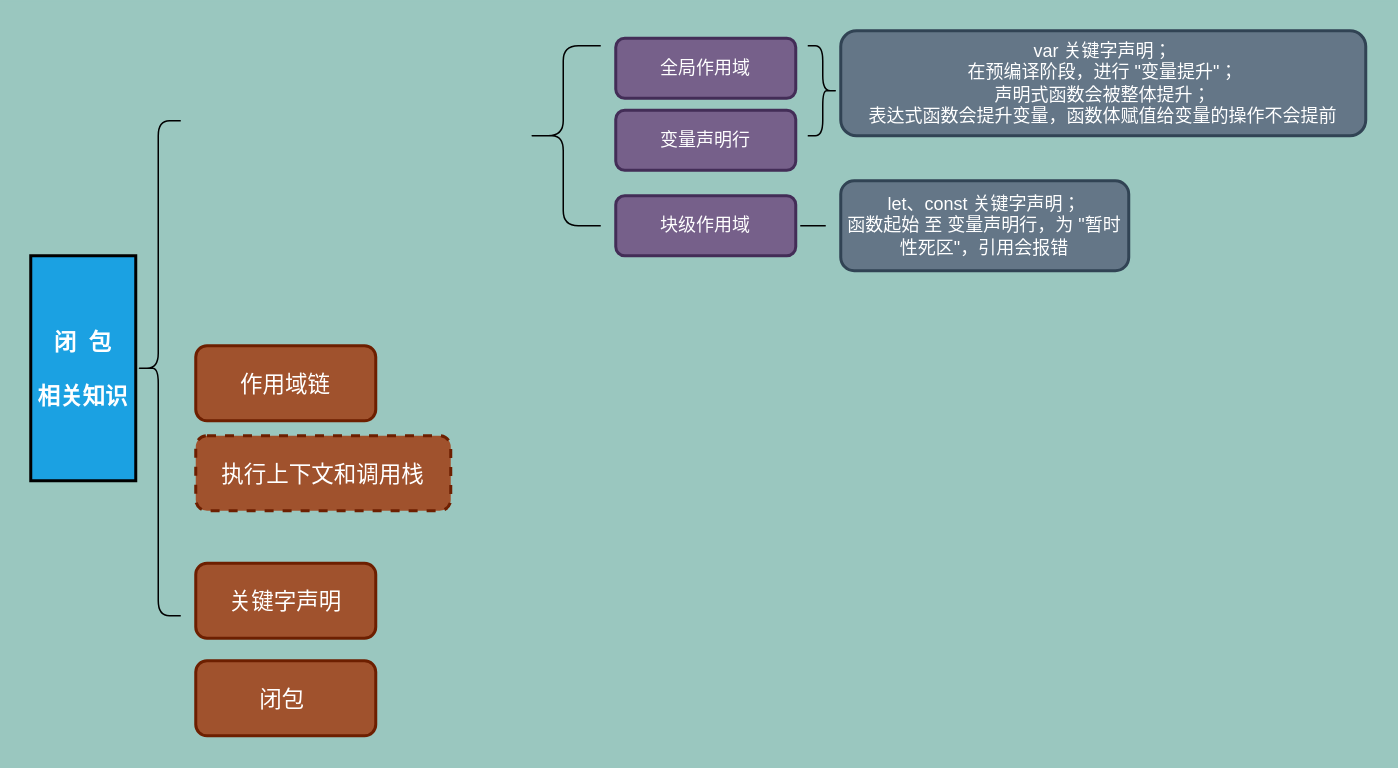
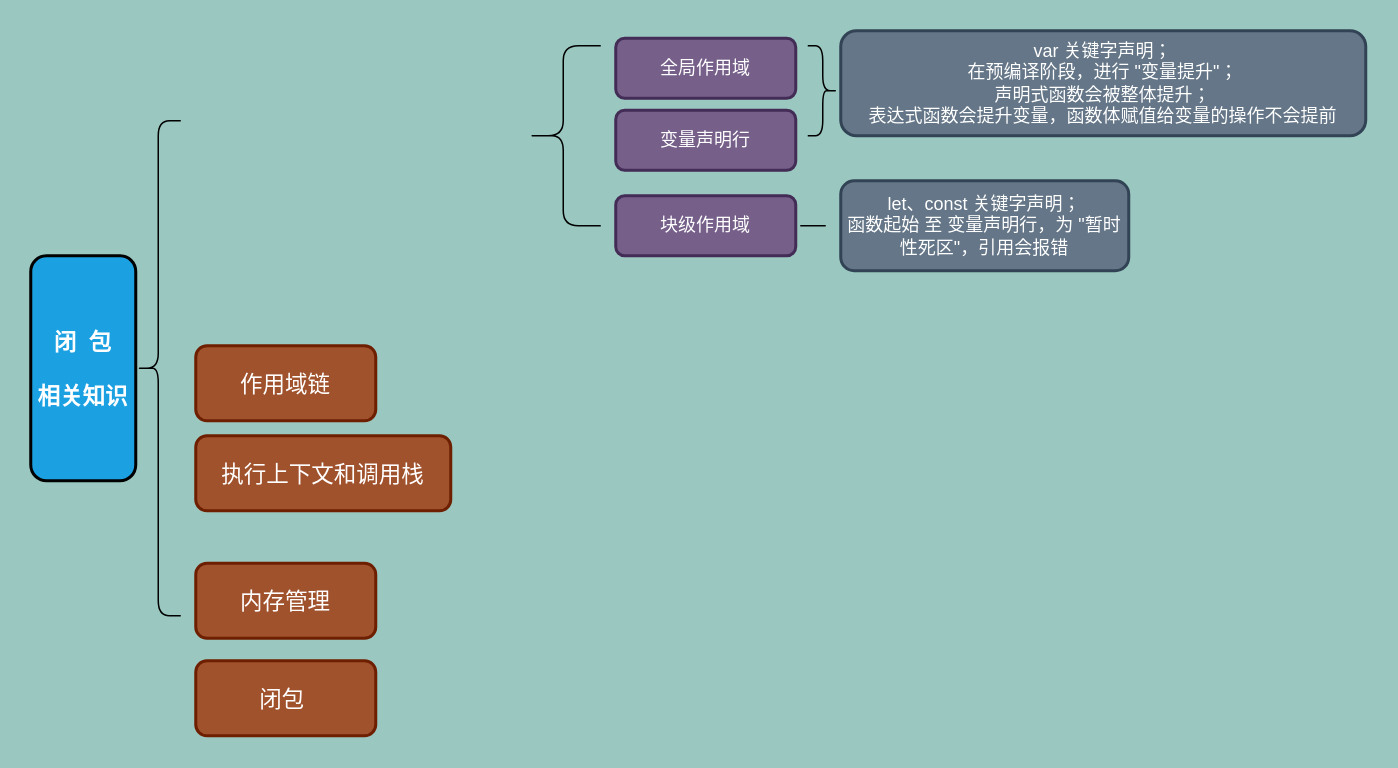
- <mxCell id="2" value="&lt;b&gt;&lt;font style=&quot;font-size: 15px;&quot; color=&quot;#ffffff&quot;&gt;闭&amp;nbsp; 包&lt;br&gt;&lt;br&gt;相关知识&lt;br&gt;&lt;/font&gt;&lt;/b&gt;" style="whiteSpace=wrap;html=1;strokeWidth=2;fillWeight=4;hachureGap=8;hachureAngle=45;fillColor=#1ba1e2;fillStyle=solid;rounded=0;" parent="1" vertex="1"><mxGeometry x="20" y="170" width="70" height="150" as="geometry" /></mxCell>
+ <mxCell id="2" value="&lt;b&gt;&lt;font style=&quot;font-size: 15px;&quot; color=&quot;#ffffff&quot;&gt;闭&amp;nbsp; 包&lt;br&gt;&lt;br&gt;相关知识&lt;br&gt;&lt;/font&gt;&lt;/b&gt;" style="whiteSpace=wrap;html=1;strokeWidth=2;fillWeight=4;hachureGap=8;hachureAngle=45;fillColor=#1ba1e2;fillStyle=solid;rounded=1;" parent="1" vertex="1"><mxGeometry x="20" y="170" width="70" height="150" as="geometry" /></mxCell>
- <mxCell id="4" value="执行上下文和调用栈" style="whiteSpace=wrap;html=1;strokeWidth=2;fillWeight=4;hachureGap=8;hachureAngle=45;fillColor=#a0522d;fillStyle=solid;fontSize=15;fontColor=#ffffff;strokeColor=#6D1F00;rounded=1;dashed=1;" parent="1" vertex="1"><mxGeometry x="130" y="290" width="170" height="50" as="geometry" /></mxCell>
+ <mxCell id="4" value="执行上下文和调用栈" style="whiteSpace=wrap;html=1;strokeWidth=2;fillWeight=4;hachureGap=8;hachureAngle=45;fillColor=#a0522d;fillStyle=solid;fontSize=15;fontColor=#ffffff;strokeColor=#6D1F00;rounded=1;" parent="1" vertex="1"><mxGeometry x="130" y="290" width="170" height="50" as="geometry" /></mxCell>
- <mxCell id="5" value="关键字声明" style="whiteSpace=wrap;html=1;strokeWidth=2;fillWeight=4;hachureGap=8;hachureAngle=45;fillColor=#a0522d;fillStyle=solid;fontSize=15;fontColor=#ffffff;strokeColor=#6D1F00;rounded=1;" parent="1" vertex="1"><mxGeometry x="130" y="375" width="120" height="50" as="geometry" /></mxCell>
+ <mxCell id="5" value="内存管理" style="whiteSpace=wrap;html=1;strokeWidth=2;fillWeight=4;hachureGap=8;hachureAngle=45;fillColor=#a0522d;fillStyle=solid;fontSize=15;fontColor=#ffffff;strokeColor=#6D1F00;rounded=1;" parent="1" vertex="1"><mxGeometry x="130" y="375" width="120" height="50" as="geometry" /></mxCell>
